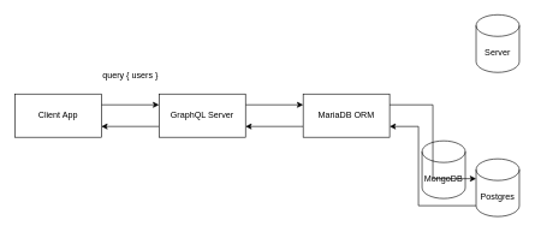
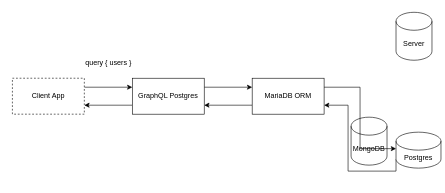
- <mxCell id="3" value="Client App" style="rounded=0;whiteSpace=wrap;html=1;" vertex="1" parent="1"><mxGeometry x="20" y="130" width="120" height="60" as="geometry" /></mxCell>
+ <mxCell id="3" value="Client App" style="rounded=0;whiteSpace=wrap;html=1;dashed=1;" vertex="1" parent="1"><mxGeometry x="20" y="130" width="120" height="60" as="geometry" /></mxCell>
- <mxCell id="6" value="GraphQL Server" style="whiteSpace=wrap;html=1;rounded=0;" vertex="1" parent="1"><mxGeometry x="220" y="130" width="120" height="60" as="geometry" /></mxCell>
+ <mxCell id="6" value="GraphQL Postgres" style="whiteSpace=wrap;html=1;rounded=0;" vertex="1" parent="1"><mxGeometry x="220" y="130" width="120" height="60" as="geometry" /></mxCell>
- <mxCell id="12" value="Postgres" style="shape=cylinder3;whiteSpace=wrap;html=1;boundedLbl=1;backgroundOutline=1;size=15;" vertex="1" parent="1"><mxGeometry x="660" y="220" width="60" height="80" as="geometry" /></mxCell>
+ <mxCell id="12" value="Postgres" style="shape=cylinder3;whiteSpace=wrap;html=1;boundedLbl=1;backgroundOutline=1;size=15;" vertex="1" parent="1"><mxGeometry x="660" y="220" width="75" height="60" as="geometry" /></mxCell>
